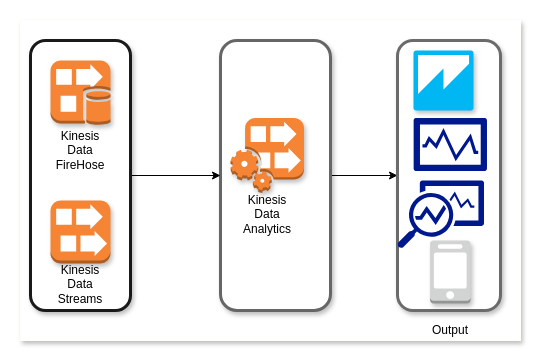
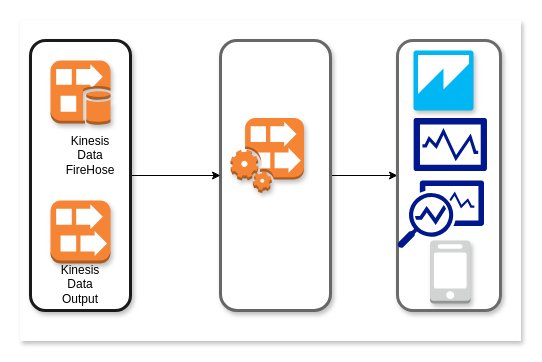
- <mxCell id="15" value="Kinesis Data FireHose" style="text;html=1;strokeColor=none;fillColor=none;align=center;verticalAlign=middle;whiteSpace=wrap;rounded=0;shadow=1;" parent="1" vertex="1"><mxGeometry x="60" y="140" width="40" height="20" as="geometry" /></mxCell>
+ <mxCell id="15" value="Kinesis Data FireHose" style="text;html=1;strokeColor=none;fillColor=none;align=center;verticalAlign=middle;whiteSpace=wrap;rounded=0;shadow=1;" parent="1" vertex="1"><mxGeometry x="70" y="145" width="40" height="20" as="geometry" /></mxCell>
- <mxCell id="17" value="Kinesis Data Analytics" style="text;html=1;strokeColor=none;fillColor=none;align=center;verticalAlign=middle;whiteSpace=wrap;rounded=0;shadow=1;" parent="1" vertex="1"><mxGeometry x="246.75" y="203.75" width="40" height="20" as="geometry" /></mxCell>
- <mxCell id="16" value="Kinesis Data Streams" style="text;html=1;strokeColor=none;fillColor=none;align=center;verticalAlign=middle;whiteSpace=wrap;rounded=0;shadow=1;" parent="1" vertex="1"><mxGeometry x="60" y="274" width="40" height="20" as="geometry" /></mxCell>
+ <mxCell id="16" value="Kinesis Data Output" style="text;html=1;strokeColor=none;fillColor=none;align=center;verticalAlign=middle;whiteSpace=wrap;rounded=0;shadow=1;" parent="1" vertex="1"><mxGeometry x="60" y="274" width="40" height="20" as="geometry" /></mxCell>
- <mxCell id="18" value="Output" style="text;html=1;strokeColor=none;fillColor=none;align=center;verticalAlign=middle;whiteSpace=wrap;rounded=0;shadow=1;" parent="1" vertex="1"><mxGeometry x="430.06" y="320" width="40" height="20" as="geometry" /></mxCell>
